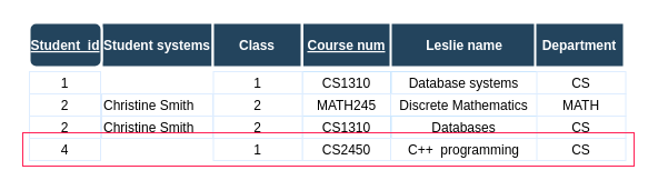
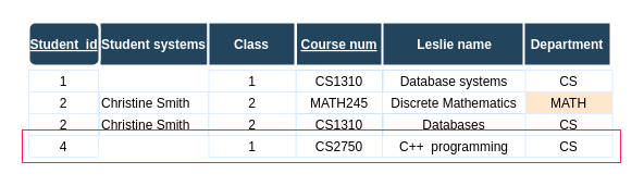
- <mxCell id="8" value="MATH" style="strokeColor=#DEEDFF" parent="1" vertex="1"><mxGeometry x="482.5" y="84" width="80.0" height="20" as="geometry" /></mxCell>
+ <mxCell id="8" value="MATH" style="strokeColor=#DEEDFF;fillColor=#ffe6cc;" parent="1" vertex="1"><mxGeometry x="482.5" y="84" width="80.0" height="20" as="geometry" /></mxCell>
- <mxCell id="28" value="4" style="strokeColor=#DEEDFF" parent="1" vertex="1"><mxGeometry x="26" y="124" width="64" height="20" as="geometry" /></mxCell>
+ <mxCell id="28" value="4" style="strokeColor=#DEEDFF;rounded=1;" parent="1" vertex="1"><mxGeometry x="26" y="124" width="64" height="20" as="geometry" /></mxCell>
- <mxCell id="13" value="CS2450" style="strokeColor=#DEEDFF" parent="1" vertex="1"><mxGeometry x="271.5" y="124" width="80.0" height="20" as="geometry" /></mxCell>
+ <mxCell id="13" value="CS2750" style="strokeColor=#DEEDFF" parent="1" vertex="1"><mxGeometry x="271.5" y="124" width="80.0" height="20" as="geometry" /></mxCell>
